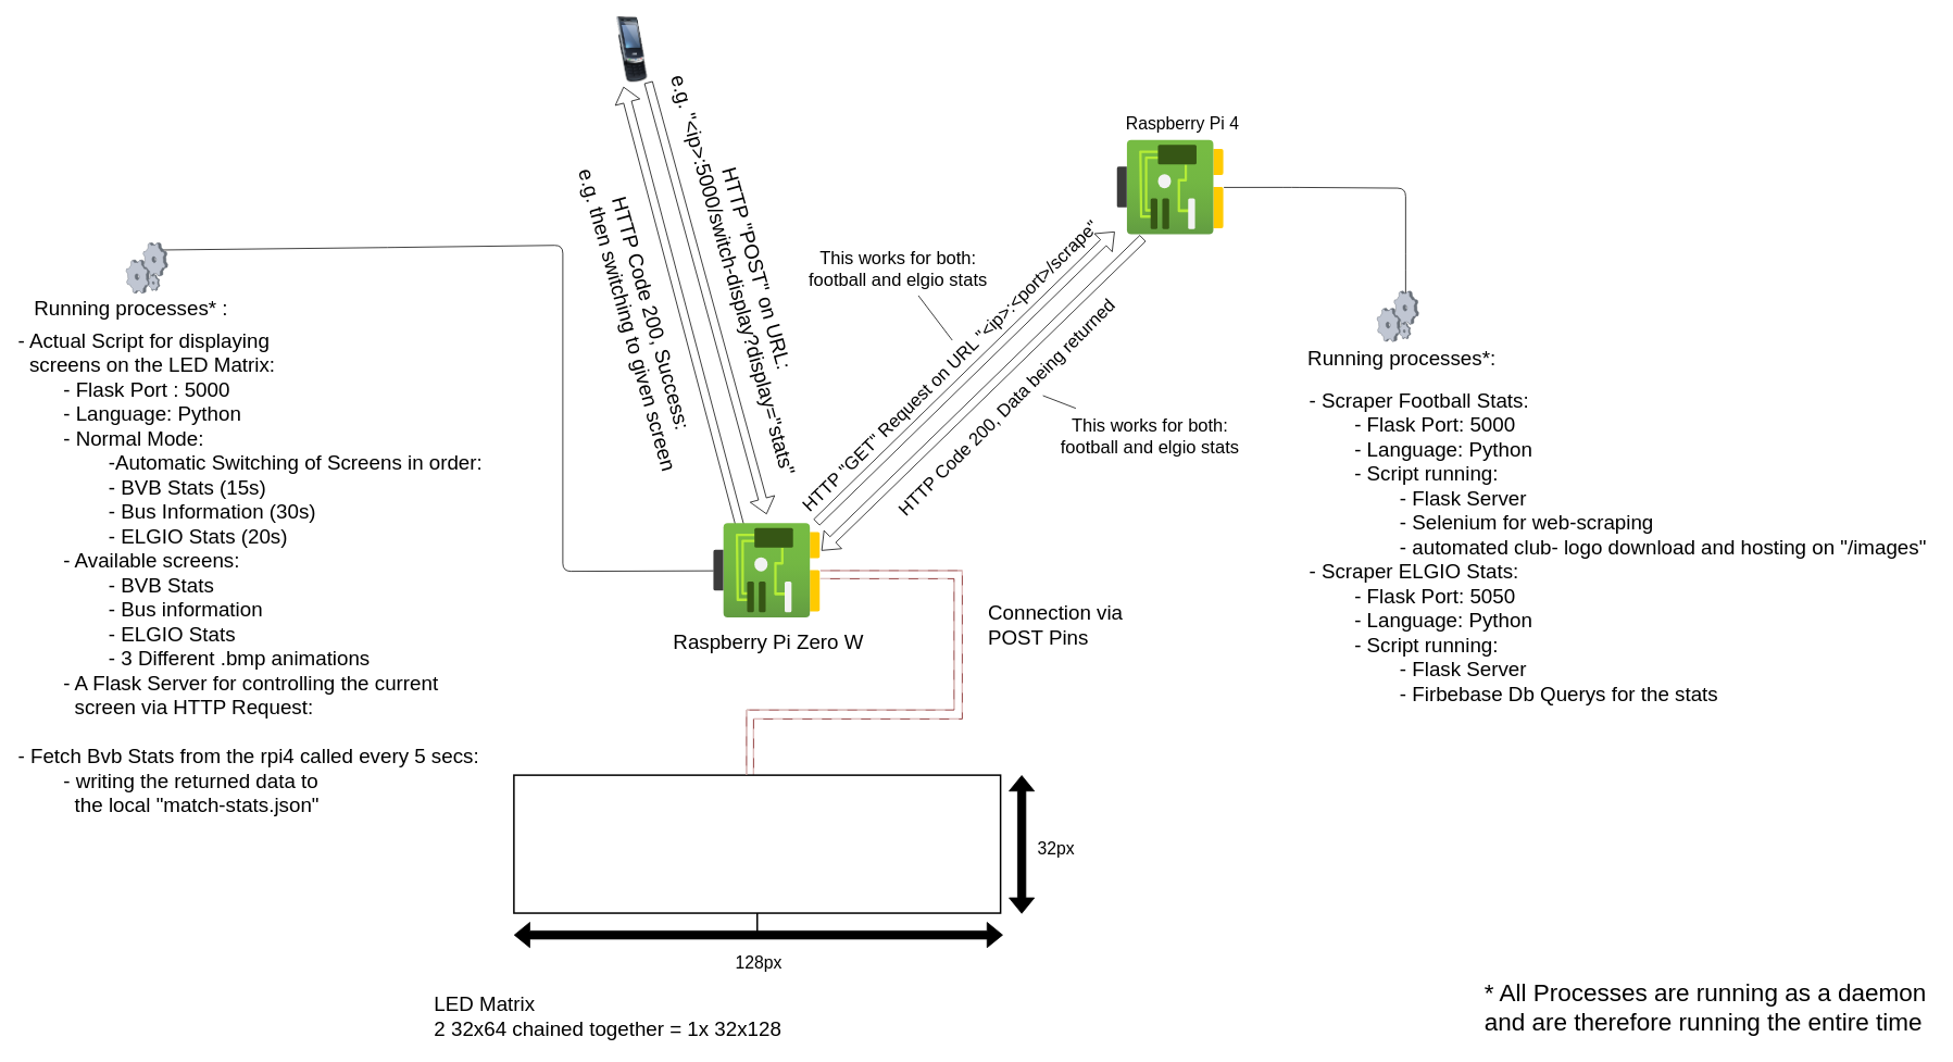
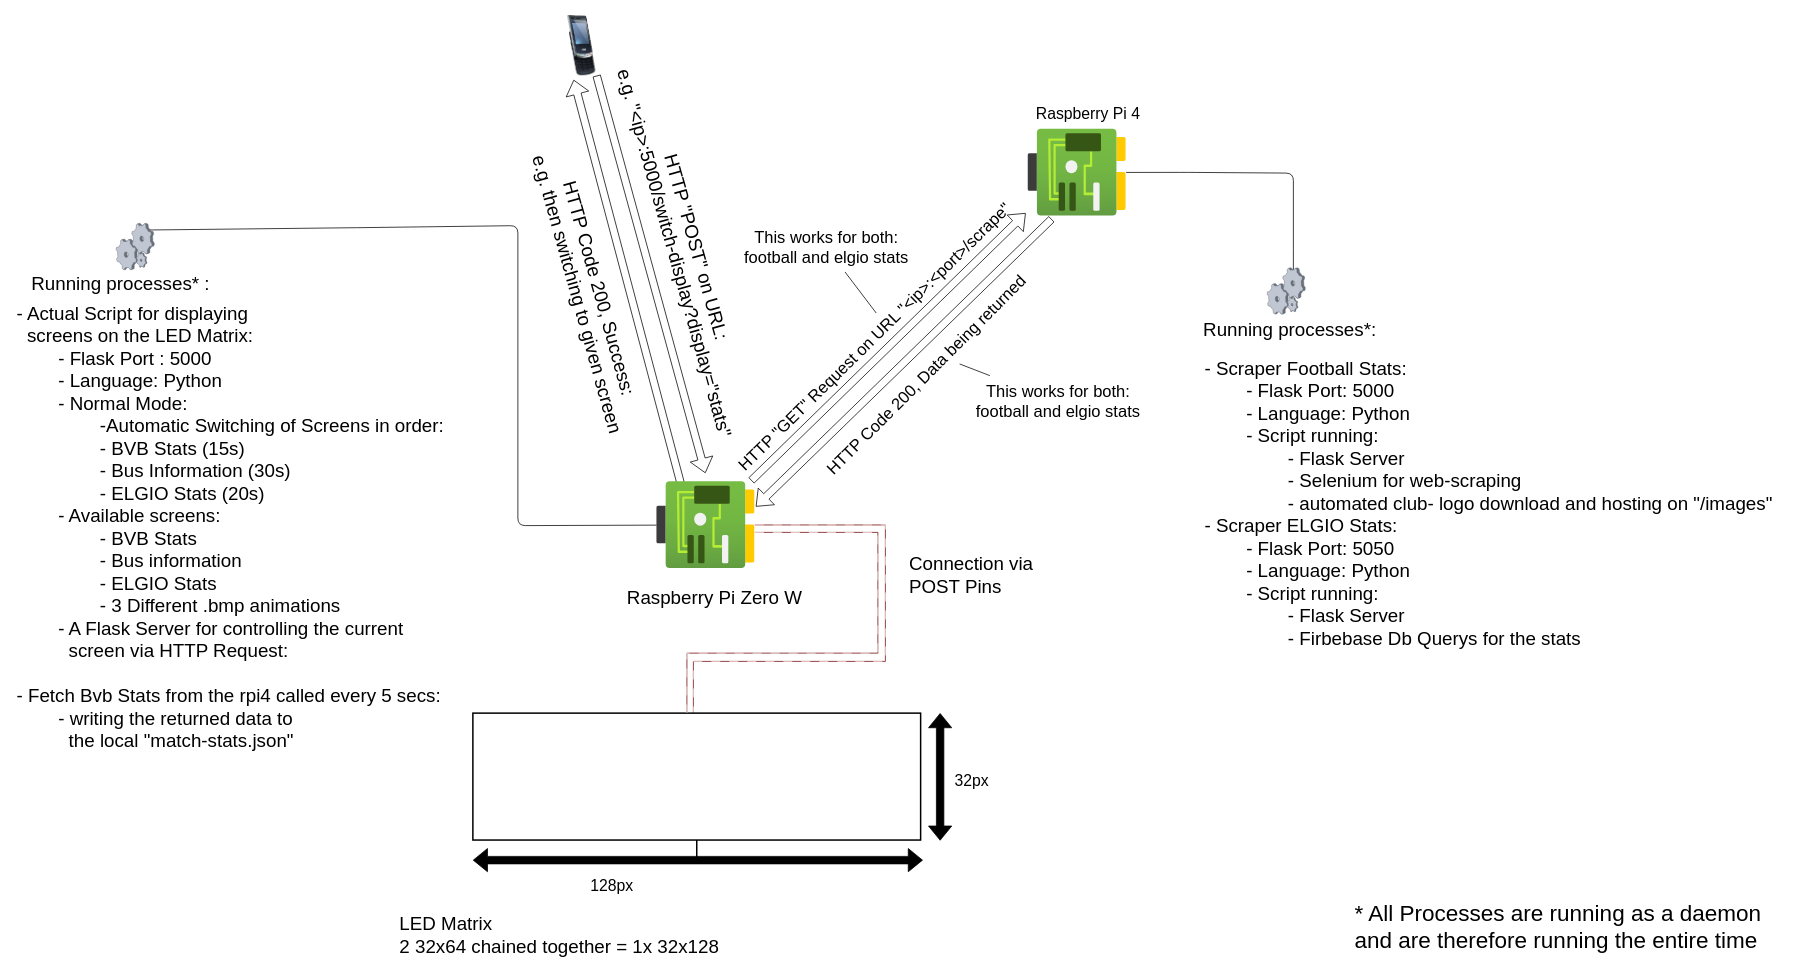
- <mxCell id="9" value="&lt;font style=&quot;font-size: 25px;&quot;&gt;Raspberry Pi Zero W&lt;/font&gt;" style="text;strokeColor=none;align=center;fillColor=none;html=1;verticalAlign=middle;whiteSpace=wrap;rounded=0;fontSize=21;" parent="1" vertex="1"><mxGeometry x="815" y="770" width="255" height="30" as="geometry" /></mxCell>
+ <mxCell id="9" value="&lt;font style=&quot;font-size: 25px;&quot;&gt;Raspberry Pi Zero W&lt;/font&gt;" style="text;strokeColor=none;align=center;fillColor=none;html=1;verticalAlign=middle;whiteSpace=wrap;rounded=0;fontSize=21;" parent="1" vertex="1"><mxGeometry x="825" y="780" width="255" height="30" as="geometry" /></mxCell>
- <mxCell id="15" value="128px" style="text;html=1;align=center;verticalAlign=middle;resizable=0;points=[];autosize=1;strokeColor=none;fillColor=none;fontSize=21;" parent="1" vertex="1"><mxGeometry x="890" y="1160" width="80" height="40" as="geometry" /></mxCell>
+ <mxCell id="15" value="128px" style="text;html=1;align=center;verticalAlign=middle;resizable=0;points=[];autosize=1;strokeColor=none;fillColor=none;fontSize=21;" parent="1" vertex="1"><mxGeometry x="775" y="1160" width="80" height="40" as="geometry" /></mxCell>
- <mxCell id="24" value="&lt;font style=&quot;font-size: 30px;&quot;&gt;* All Processes are running as a daemon&lt;br&gt;and are therefore running the entire time&lt;br&gt;&lt;/font&gt;" style="text;html=1;align=left;verticalAlign=middle;resizable=0;points=[];autosize=1;strokeColor=none;fillColor=none;" parent="1" vertex="1"><mxGeometry x="1819" y="1190" width="570" height="90" as="geometry" /></mxCell>
+ <mxCell id="24" value="&lt;font style=&quot;font-size: 30px;&quot;&gt;* All Processes are running as a daemon&lt;br&gt;and are therefore running the entire time&lt;br&gt;&lt;/font&gt;" style="text;html=1;align=left;verticalAlign=middle;resizable=0;points=[];autosize=1;strokeColor=none;fillColor=none;" parent="1" vertex="1"><mxGeometry x="1804" y="1190" width="570" height="90" as="geometry" /></mxCell>
